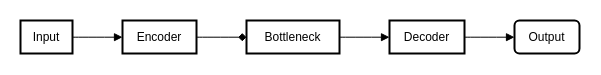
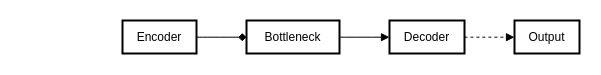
- <mxCell id="2" value="Input" style="whiteSpace=wrap;strokeWidth=2;" vertex="1" parent="1"><mxGeometry width="52" height="33" as="geometry" x="20" y="20" /></mxCell>
- <mxCell id="7" value="" style="curved=1;startArrow=none;endArrow=block;exitX=1.005;exitY=0.506;entryX=0.003;entryY=0.506;" edge="1" parent="1" source="2" target="3"><mxGeometry relative="1" as="geometry"><Array as="points" /></mxGeometry></mxCell>
- <mxCell id="10" value="" style="curved=1;startArrow=none;endArrow=block;exitX=0.997;exitY=0.506;entryX=-0.004;entryY=0.506;" edge="1" parent="1" source="5" target="6"><mxGeometry relative="1" as="geometry"><Array as="points" /></mxGeometry></mxCell>
+ <mxCell id="10" value="" style="curved=1;startArrow=none;endArrow=block;exitX=0.997;exitY=0.506;entryX=-0.004;entryY=0.506;dashed=1;" edge="1" parent="1" source="5" target="6"><mxGeometry relative="1" as="geometry"><Array as="points" /></mxGeometry></mxCell>
- <mxCell id="6" value="Output" style="whiteSpace=wrap;strokeWidth=2;rounded=1;" vertex="1" parent="1"><mxGeometry x="514" width="65" height="33" as="geometry" y="20" /></mxCell>
+ <mxCell id="6" value="Output" style="whiteSpace=wrap;strokeWidth=2;" vertex="1" parent="1"><mxGeometry x="514" width="65" height="33" as="geometry" y="20" /></mxCell>
